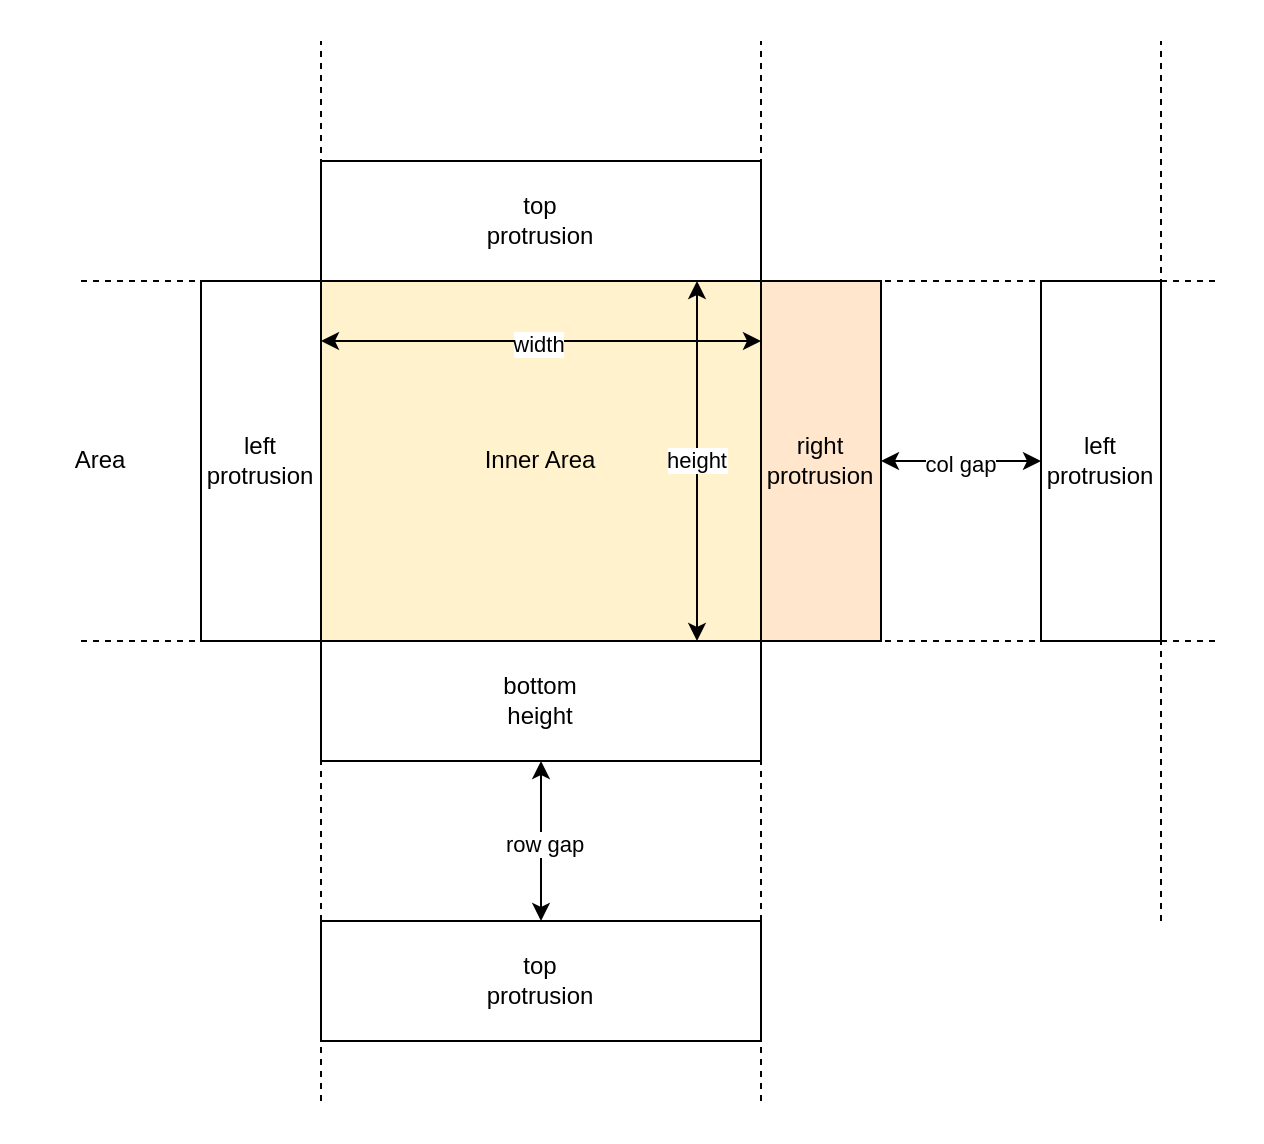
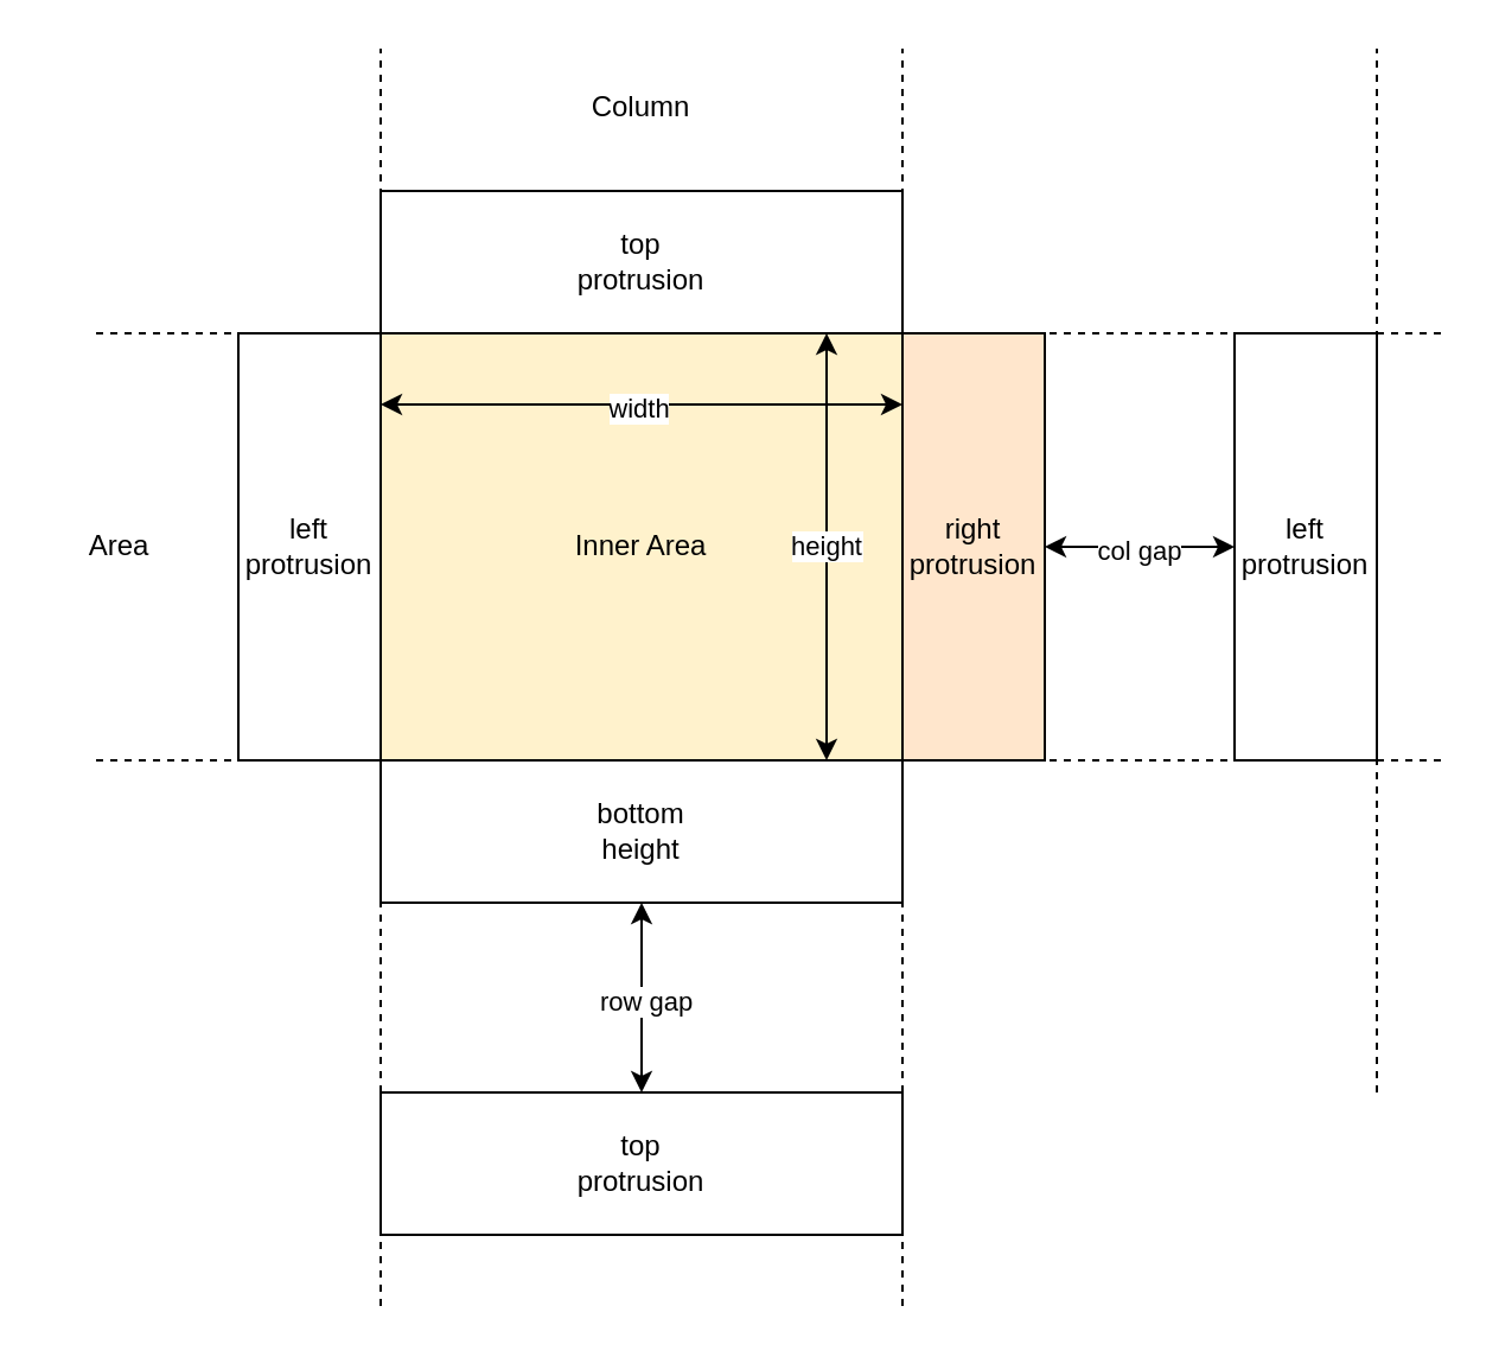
+ <mxCell id="18" value="Column" style="text;html=1;strokeColor=none;fillColor=none;align=center;verticalAlign=middle;whiteSpace=wrap;rounded=0;" parent="1" vertex="1"><mxGeometry x="240" y="30" width="60" height="30" as="geometry" /></mxCell>
